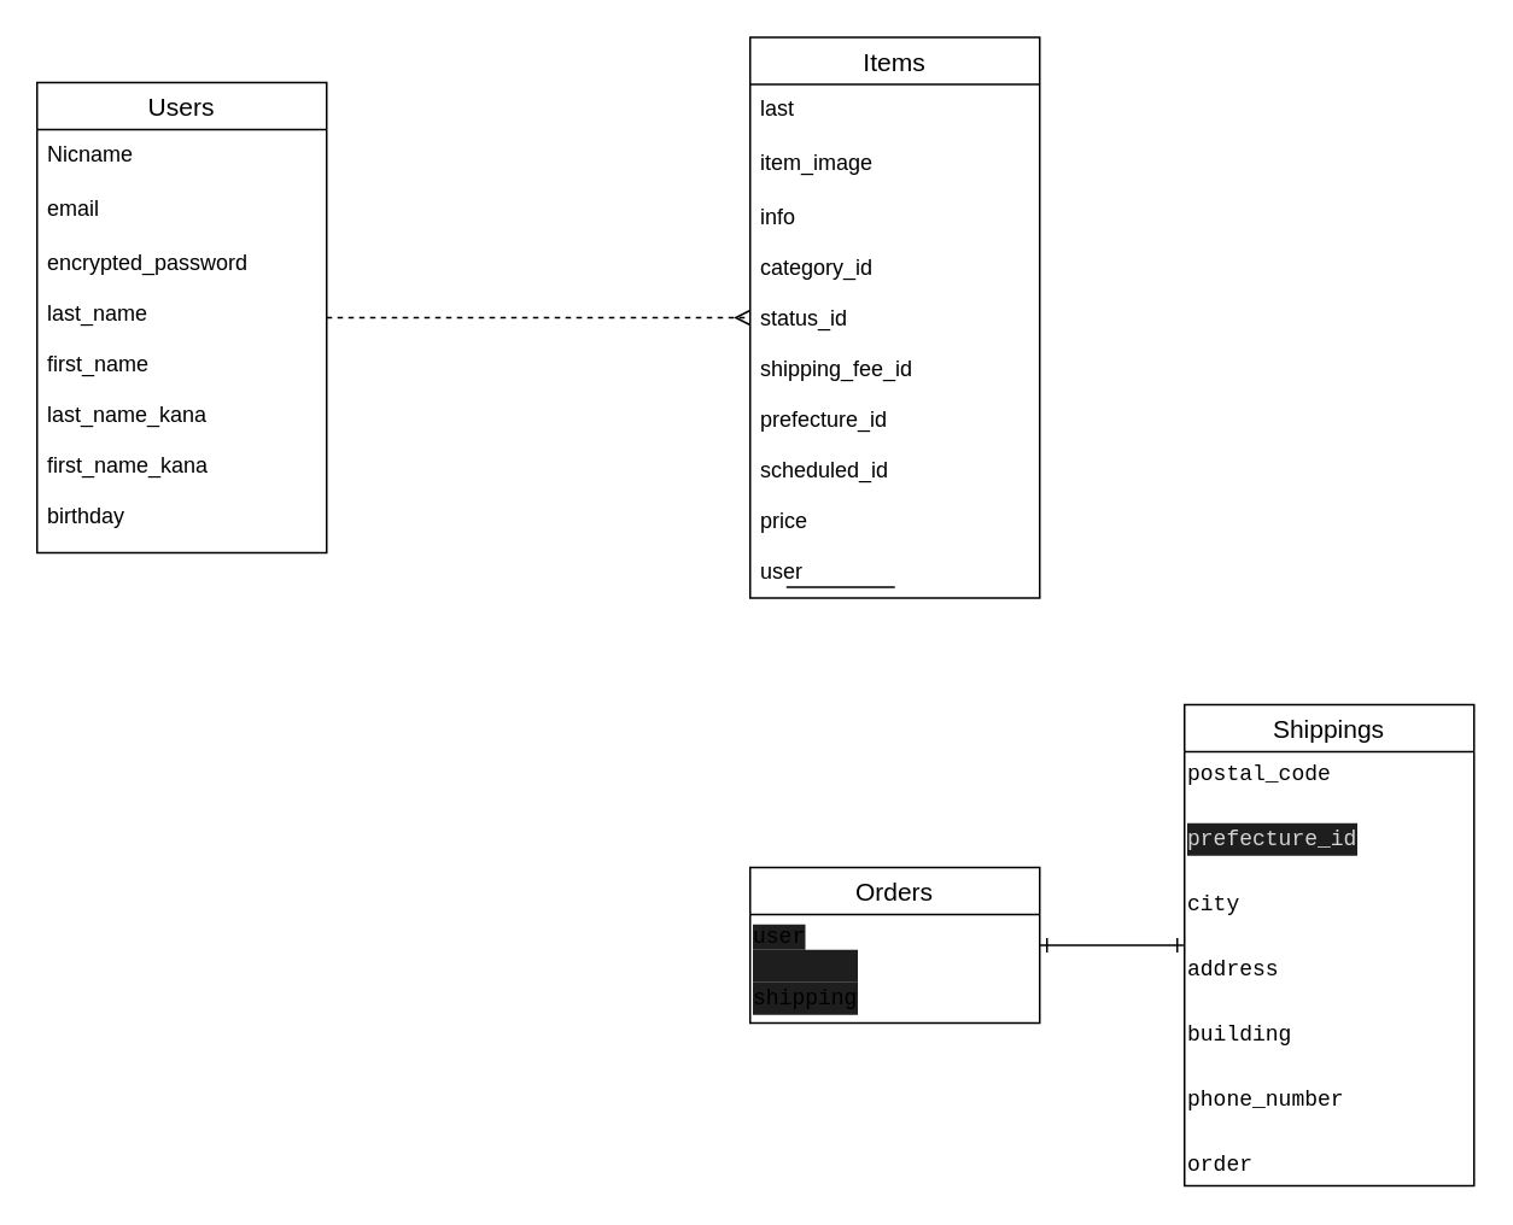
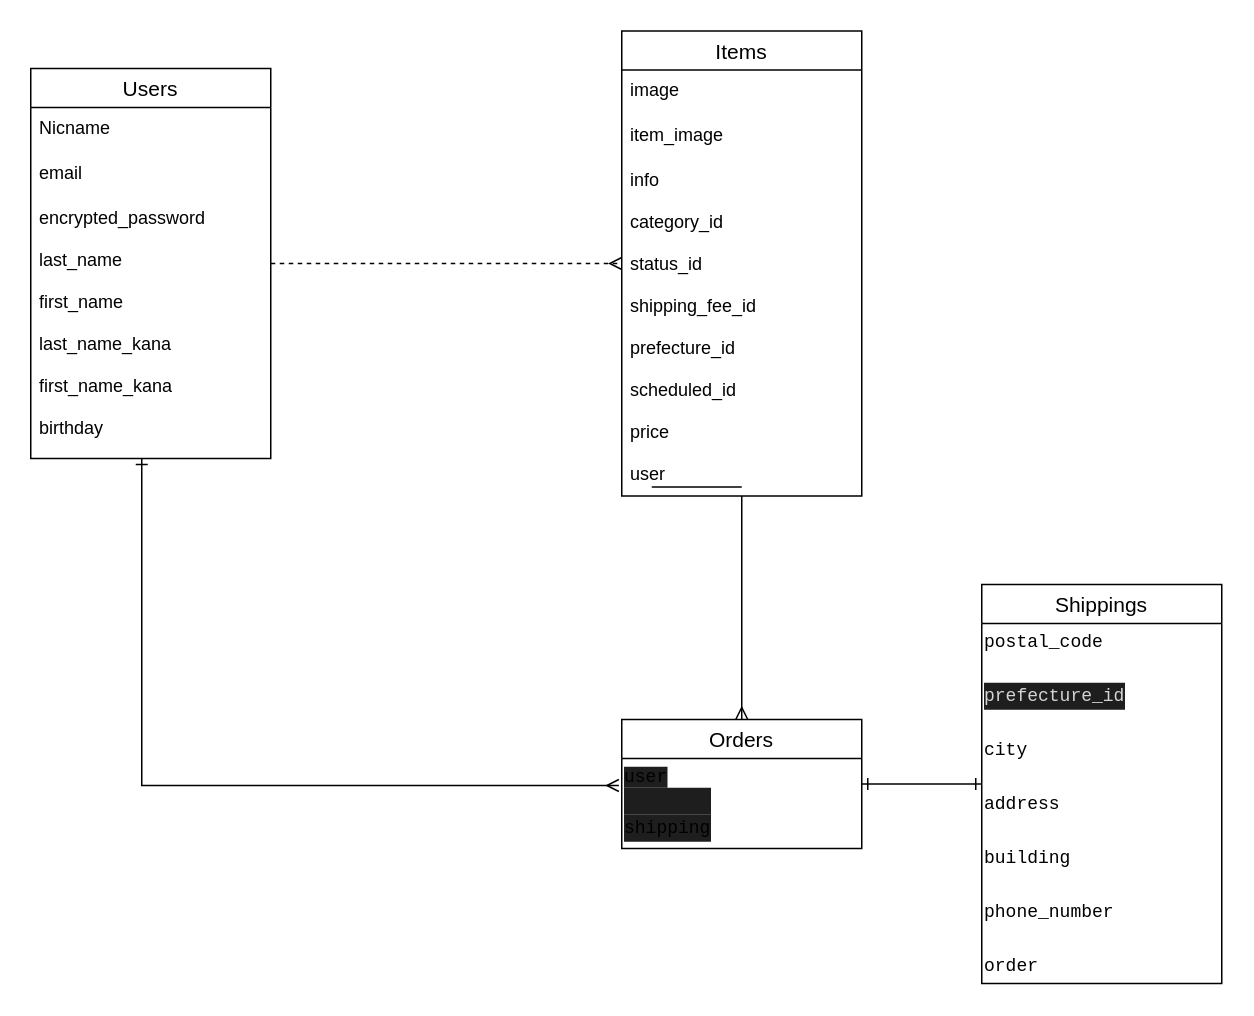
- <mxCell id="10" value="last" style="text;strokeColor=none;fillColor=none;spacingLeft=4;spacingRight=4;overflow=hidden;rotatable=0;points=[[0,0.5],[1,0.5]];portConstraint=eastwest;fontSize=12;" parent="9" vertex="1"><mxGeometry y="26" width="160" height="30" as="geometry" /></mxCell>
+ <mxCell id="10" value="image" style="text;strokeColor=none;fillColor=none;spacingLeft=4;spacingRight=4;overflow=hidden;rotatable=0;points=[[0,0.5],[1,0.5]];portConstraint=eastwest;fontSize=12;" parent="9" vertex="1"><mxGeometry y="26" width="160" height="30" as="geometry" /></mxCell>
+ <mxCell id="8" value="" style="edgeStyle=orthogonalEdgeStyle;rounded=0;orthogonalLoop=1;jettySize=auto;html=1;endArrow=ERmany;endFill=0;" parent="1" source="9" target="14" edge="1"><mxGeometry relative="1" as="geometry" /></mxCell>
+ <mxCell id="3" style="edgeStyle=orthogonalEdgeStyle;rounded=0;orthogonalLoop=1;jettySize=auto;html=1;entryX=-0.012;entryY=0.3;entryDx=0;entryDy=0;entryPerimeter=0;endArrow=ERmany;endFill=0;startArrow=ERone;startFill=0;" edge="1" parent="1" source="4" target="15"><mxGeometry relative="1" as="geometry"><Array as="points"><mxPoint x="94" y="523" /></Array></mxGeometry></mxCell>
